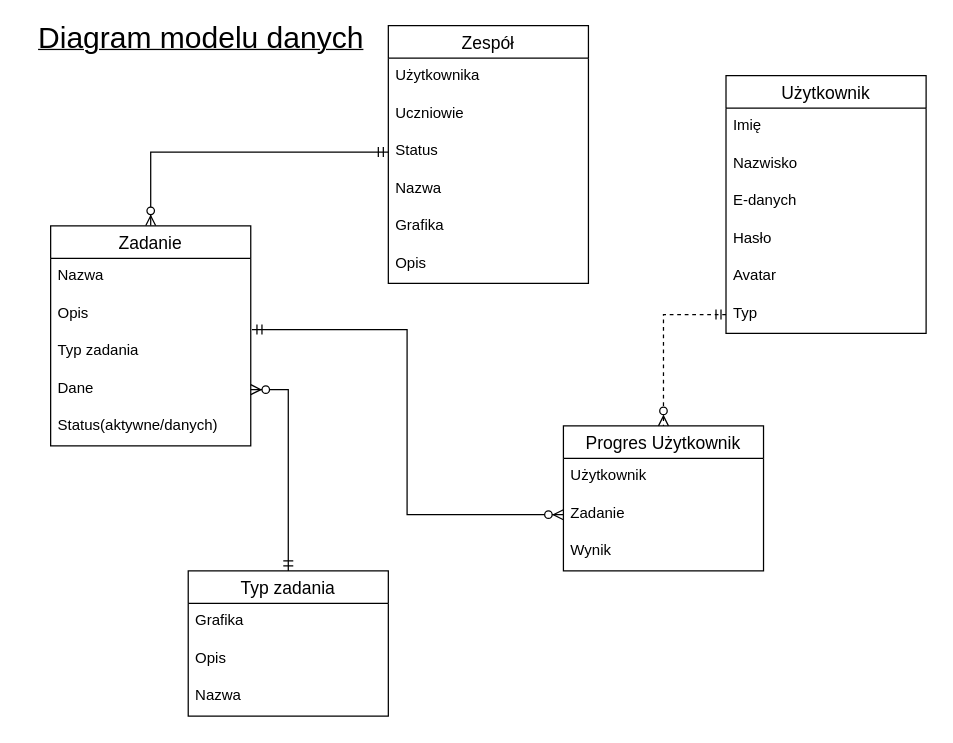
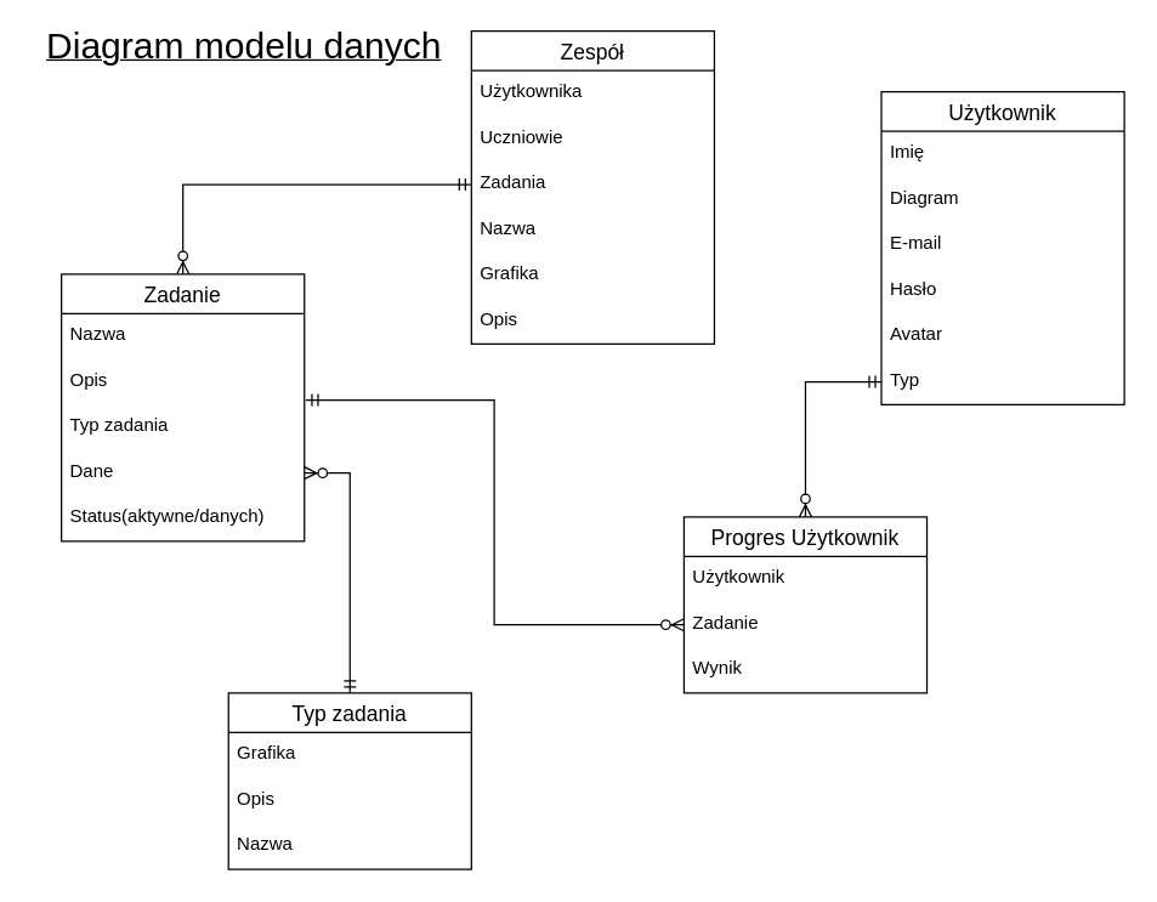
- <mxCell id="23" value="Status" style="text;strokeColor=none;fillColor=none;spacingLeft=4;spacingRight=4;overflow=hidden;rotatable=0;points=[[0,0.5],[1,0.5]];portConstraint=eastwest;fontSize=12;" vertex="1" parent="20"><mxGeometry y="86" width="160" height="30" as="geometry" /></mxCell>
+ <mxCell id="23" value="Zadania" style="text;strokeColor=none;fillColor=none;spacingLeft=4;spacingRight=4;overflow=hidden;rotatable=0;points=[[0,0.5],[1,0.5]];portConstraint=eastwest;fontSize=12;" vertex="1" parent="20"><mxGeometry y="86" width="160" height="30" as="geometry" /></mxCell>
- <mxCell id="4" value="Nazwisko" style="text;strokeColor=none;fillColor=none;spacingLeft=4;spacingRight=4;overflow=hidden;rotatable=0;points=[[0,0.5],[1,0.5]];portConstraint=eastwest;fontSize=12;" vertex="1" parent="2"><mxGeometry y="56" width="160" height="30" as="geometry" /></mxCell>
+ <mxCell id="4" value="Diagram" style="text;strokeColor=none;fillColor=none;spacingLeft=4;spacingRight=4;overflow=hidden;rotatable=0;points=[[0,0.5],[1,0.5]];portConstraint=eastwest;fontSize=12;" vertex="1" parent="2"><mxGeometry y="56" width="160" height="30" as="geometry" /></mxCell>
- <mxCell id="5" value="E-danych" style="text;strokeColor=none;fillColor=none;spacingLeft=4;spacingRight=4;overflow=hidden;rotatable=0;points=[[0,0.5],[1,0.5]];portConstraint=eastwest;fontSize=12;" vertex="1" parent="2"><mxGeometry y="86" width="160" height="30" as="geometry" /></mxCell>
+ <mxCell id="5" value="E-mail" style="text;strokeColor=none;fillColor=none;spacingLeft=4;spacingRight=4;overflow=hidden;rotatable=0;points=[[0,0.5],[1,0.5]];portConstraint=eastwest;fontSize=12;" vertex="1" parent="2"><mxGeometry y="86" width="160" height="30" as="geometry" /></mxCell>
- <mxCell id="27" style="edgeStyle=orthogonalEdgeStyle;rounded=0;orthogonalLoop=1;jettySize=auto;html=1;startArrow=ERmandOne;startFill=0;endArrow=ERzeroToMany;endFill=1;dashed=1;" edge="1" parent="1" source="8" target="9"><mxGeometry relative="1" as="geometry" /></mxCell>
+ <mxCell id="27" style="edgeStyle=orthogonalEdgeStyle;rounded=0;orthogonalLoop=1;jettySize=auto;html=1;startArrow=ERmandOne;startFill=0;endArrow=ERzeroToMany;endFill=1;" edge="1" parent="1" source="8" target="9"><mxGeometry relative="1" as="geometry" /></mxCell>
